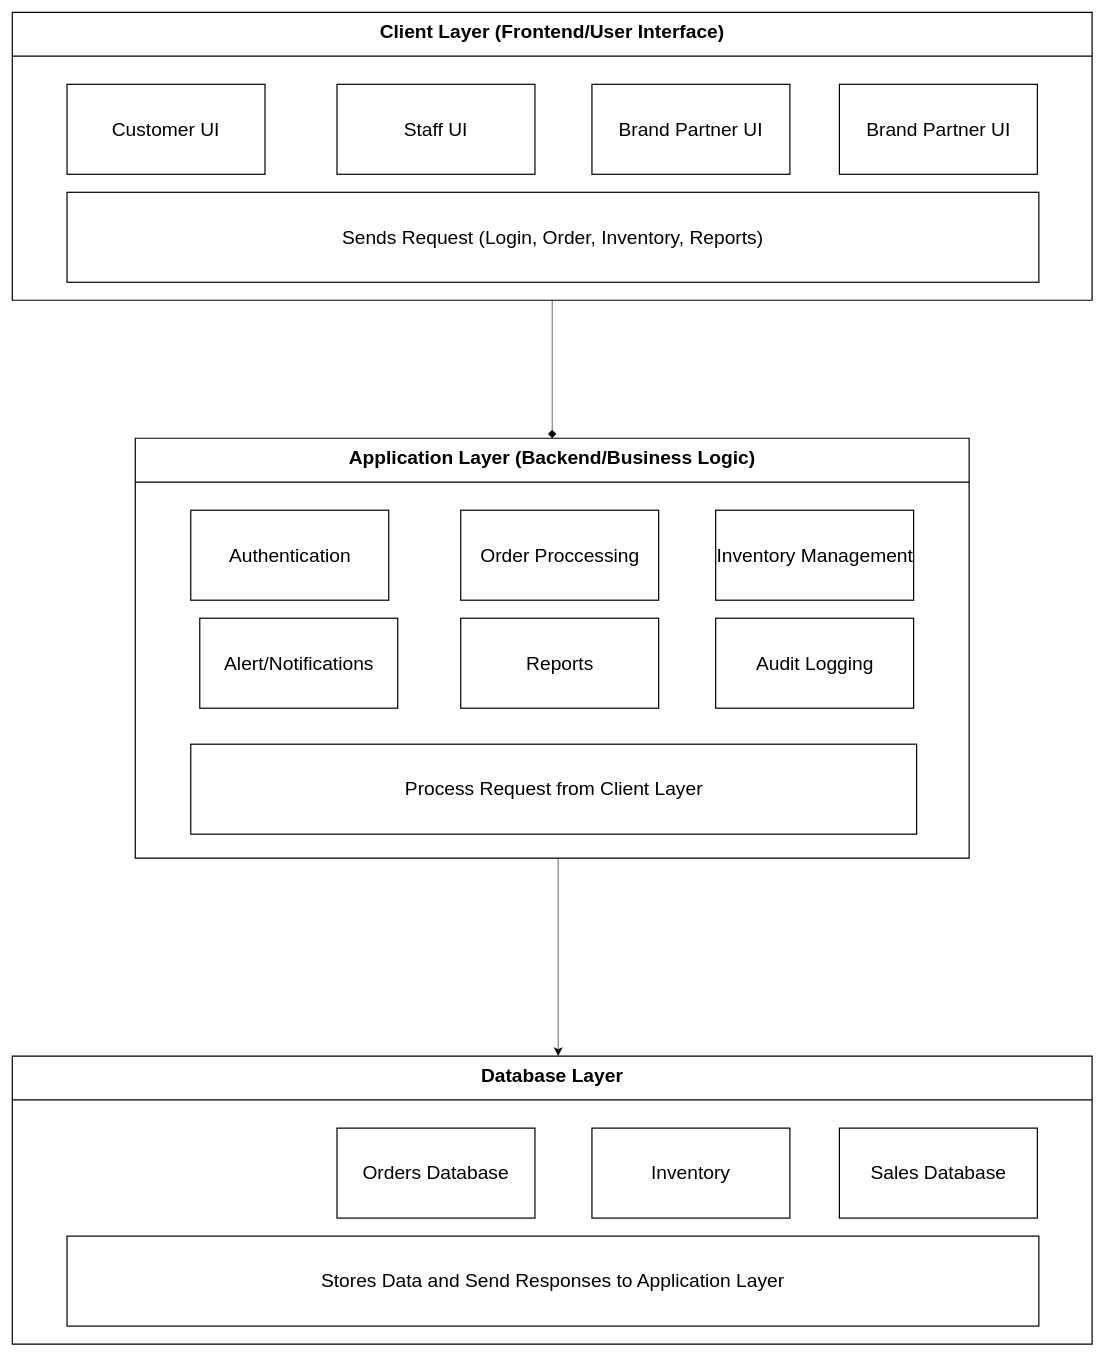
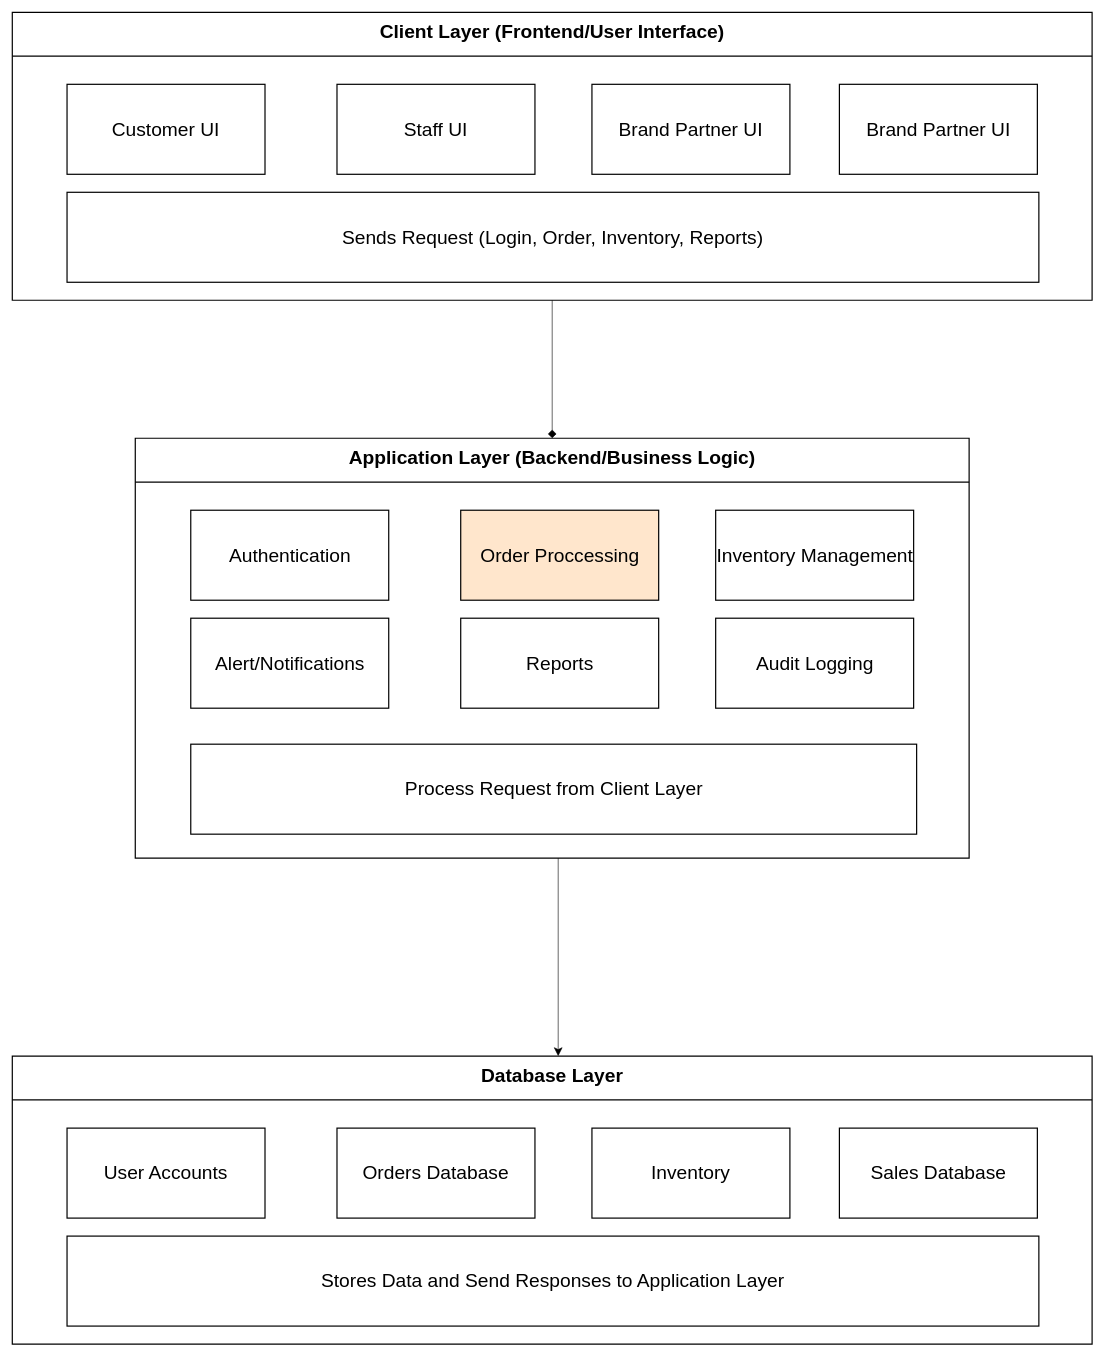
- <mxCell id="10" value="Order Proccessing" style="rounded=0;whiteSpace=wrap;html=1;shadow=0;glass=0;sketch=0;strokeWidth=2;fontSize=32;startSize=73;" vertex="1" parent="8"><mxGeometry x="542.5" y="120" width="330" height="150" as="geometry" /></mxCell>
+ <mxCell id="10" value="Order Proccessing" style="rounded=0;whiteSpace=wrap;html=1;shadow=0;glass=0;sketch=0;strokeWidth=2;fontSize=32;startSize=73;fillColor=#ffe6cc;" vertex="1" parent="8"><mxGeometry x="542.5" y="120" width="330" height="150" as="geometry" /></mxCell>
- <mxCell id="13" value="Alert/Notifications" style="rounded=0;whiteSpace=wrap;html=1;shadow=0;glass=0;sketch=0;strokeWidth=2;fontSize=32;startSize=73;" vertex="1" parent="8"><mxGeometry x="107.5" y="300" width="330" height="150" as="geometry" /></mxCell>
+ <mxCell id="13" value="Alert/Notifications" style="rounded=0;whiteSpace=wrap;html=1;shadow=0;glass=0;sketch=0;strokeWidth=2;fontSize=32;startSize=73;" vertex="1" parent="8"><mxGeometry x="92.5" y="300" width="330" height="150" as="geometry" /></mxCell>
+ <mxCell id="18" value="User Accounts" style="rounded=0;whiteSpace=wrap;html=1;shadow=0;glass=0;sketch=0;strokeWidth=2;fontSize=32;startSize=73;" vertex="1" parent="17"><mxGeometry x="91.25" y="120" width="330" height="150" as="geometry" /></mxCell>
